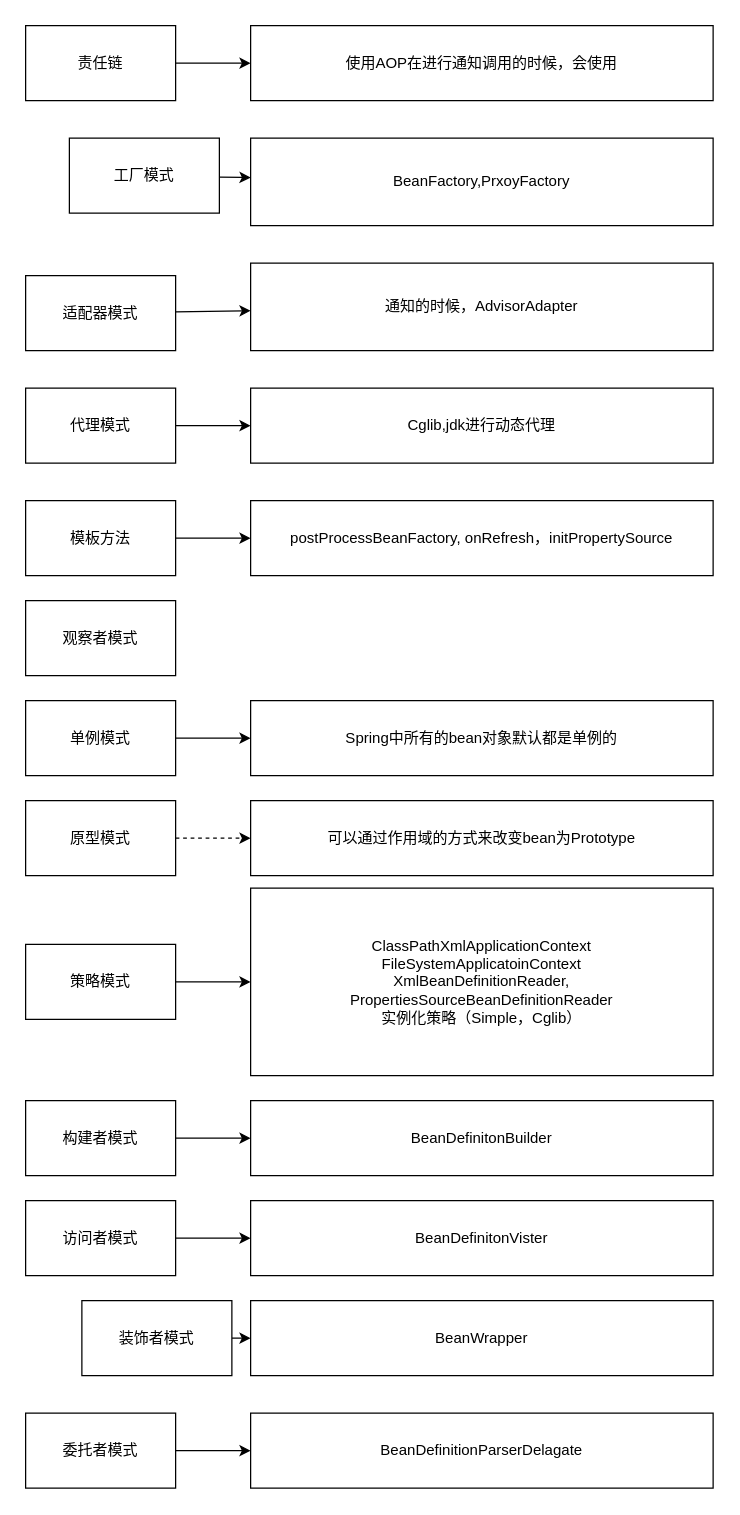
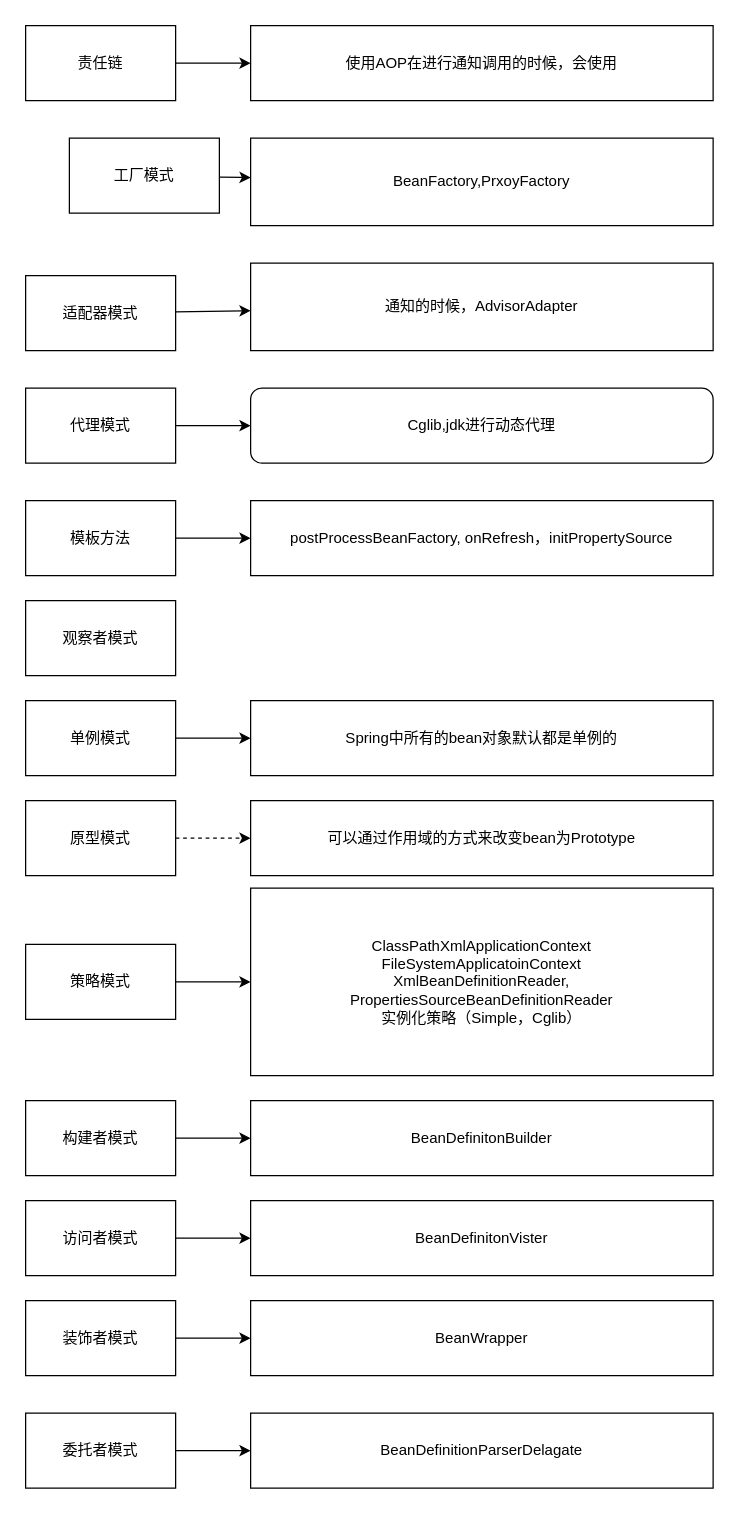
- <mxCell id="13" value="Cglib,jdk进行动态代理" style="whiteSpace=wrap;html=1;" vertex="1" parent="1"><mxGeometry x="200" y="310" width="370" height="60" as="geometry" /></mxCell>
+ <mxCell id="13" value="Cglib,jdk进行动态代理" style="whiteSpace=wrap;html=1;rounded=1;" vertex="1" parent="1"><mxGeometry x="200" y="310" width="370" height="60" as="geometry" /></mxCell>
- <mxCell id="34" value="装饰者模式" style="whiteSpace=wrap;html=1;" vertex="1" parent="1"><mxGeometry x="65" y="1040" width="120" height="60" as="geometry" /></mxCell>
+ <mxCell id="34" value="装饰者模式" style="whiteSpace=wrap;html=1;" vertex="1" parent="1"><mxGeometry x="20" y="1040" width="120" height="60" as="geometry" /></mxCell>
